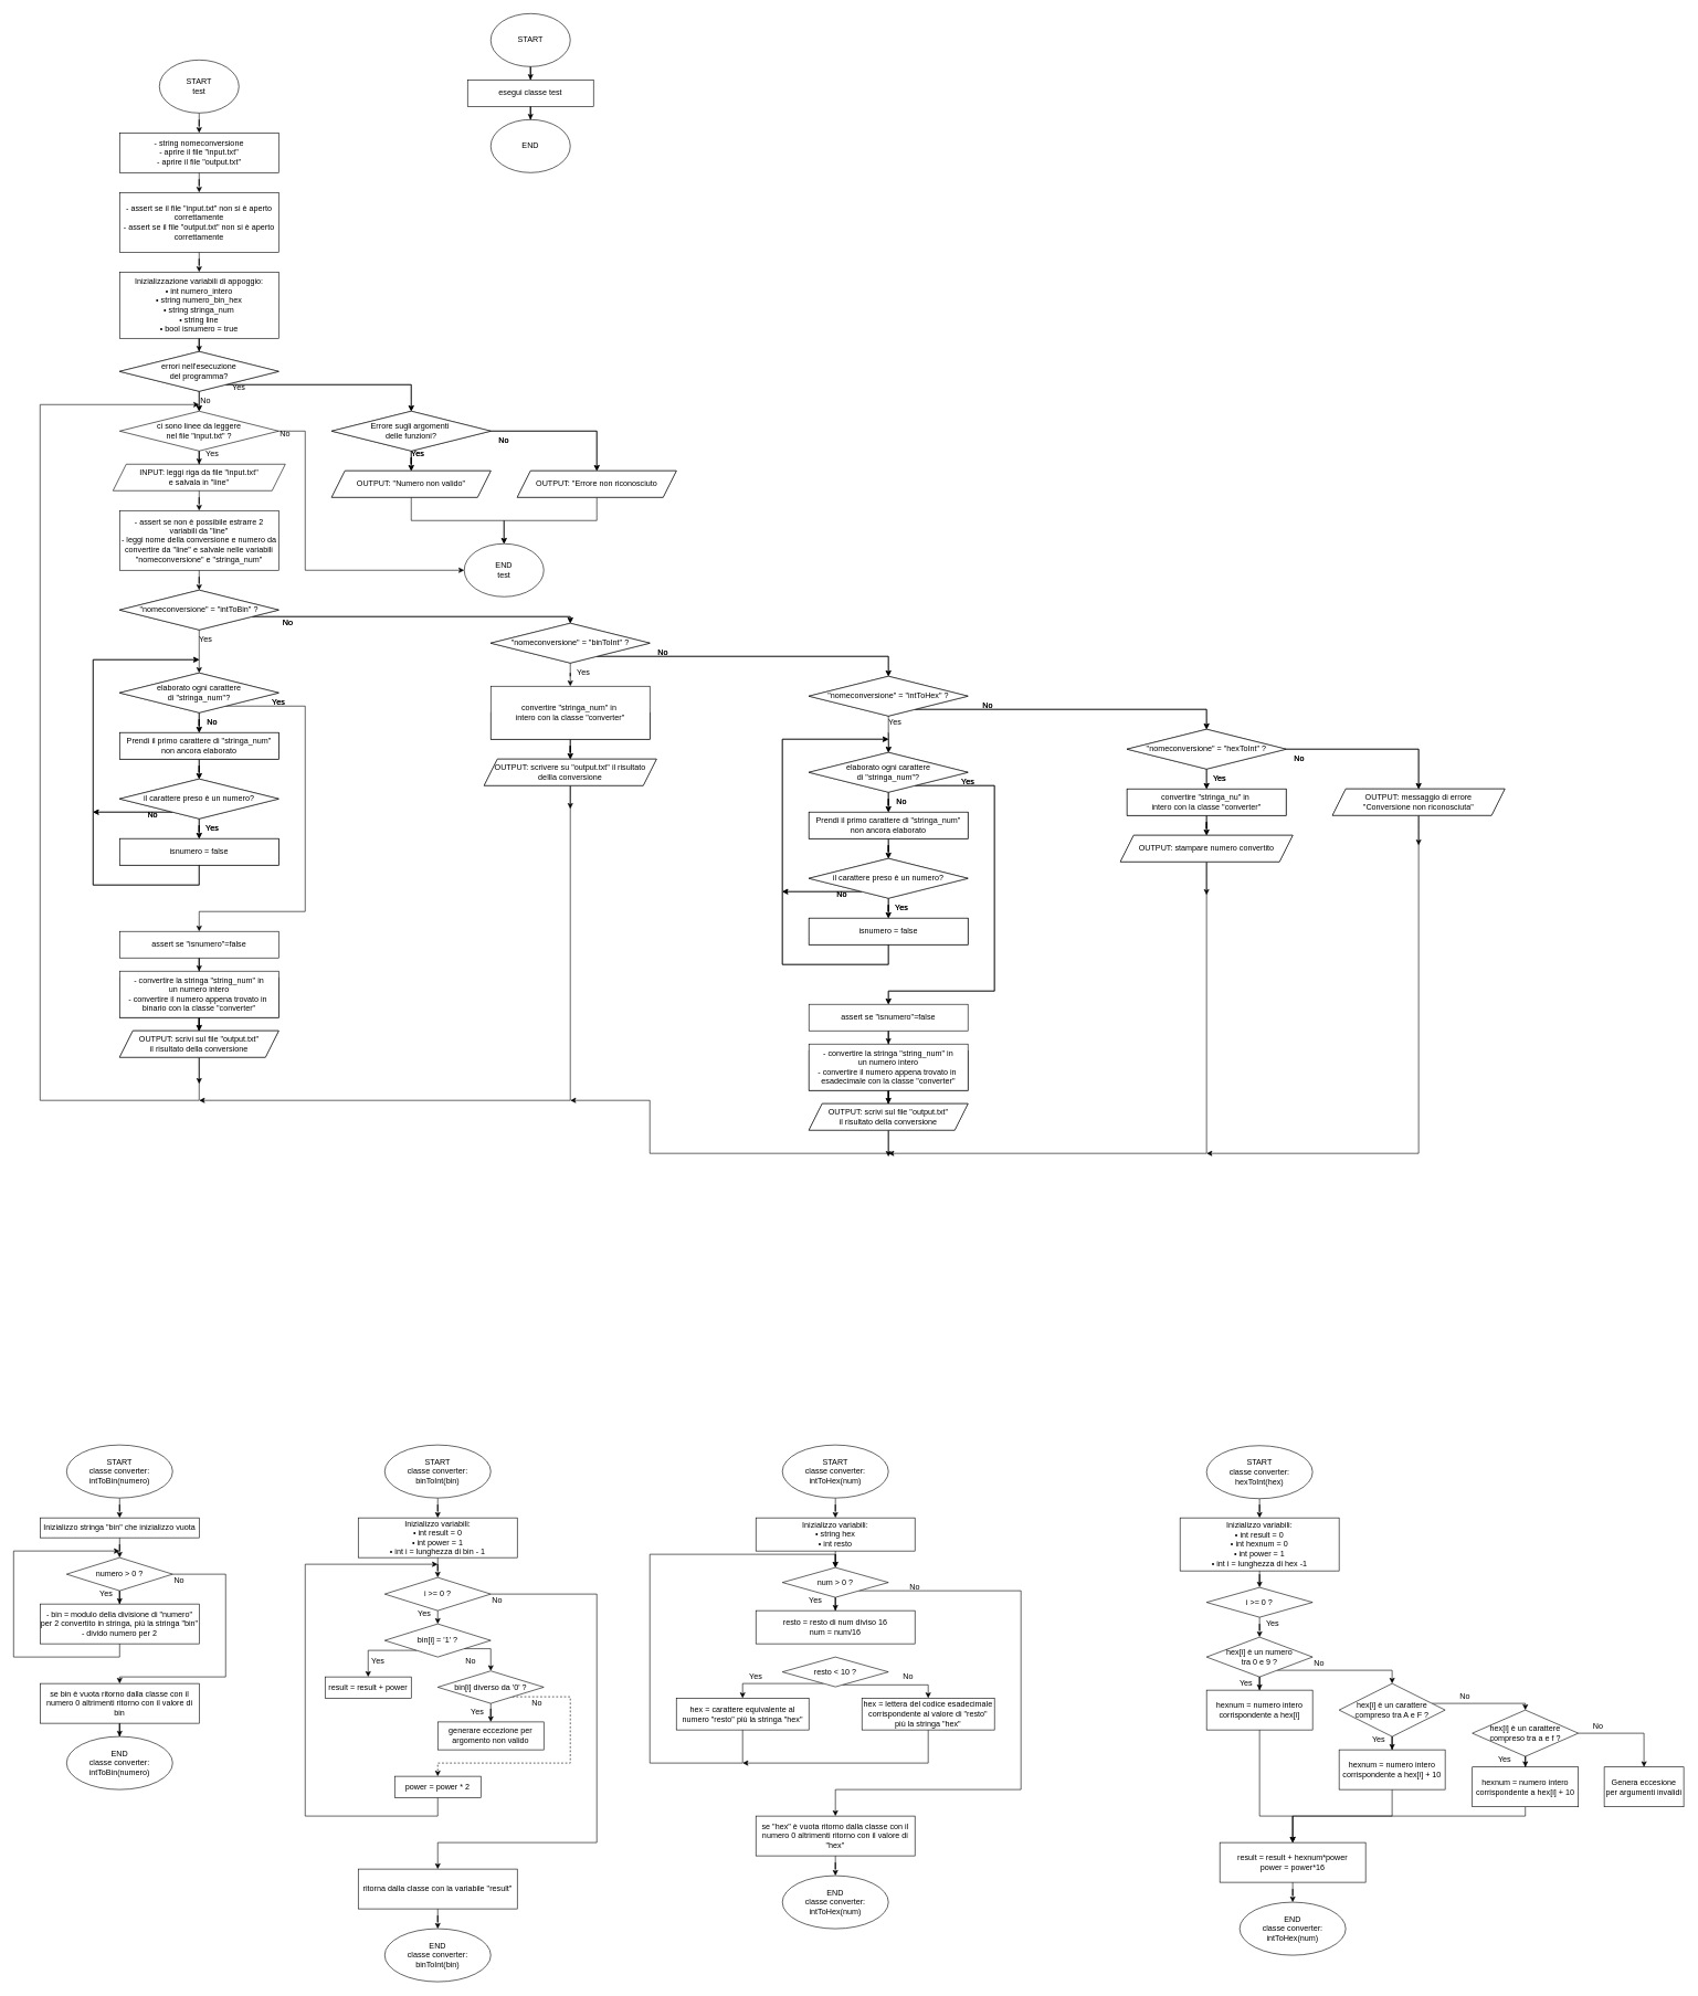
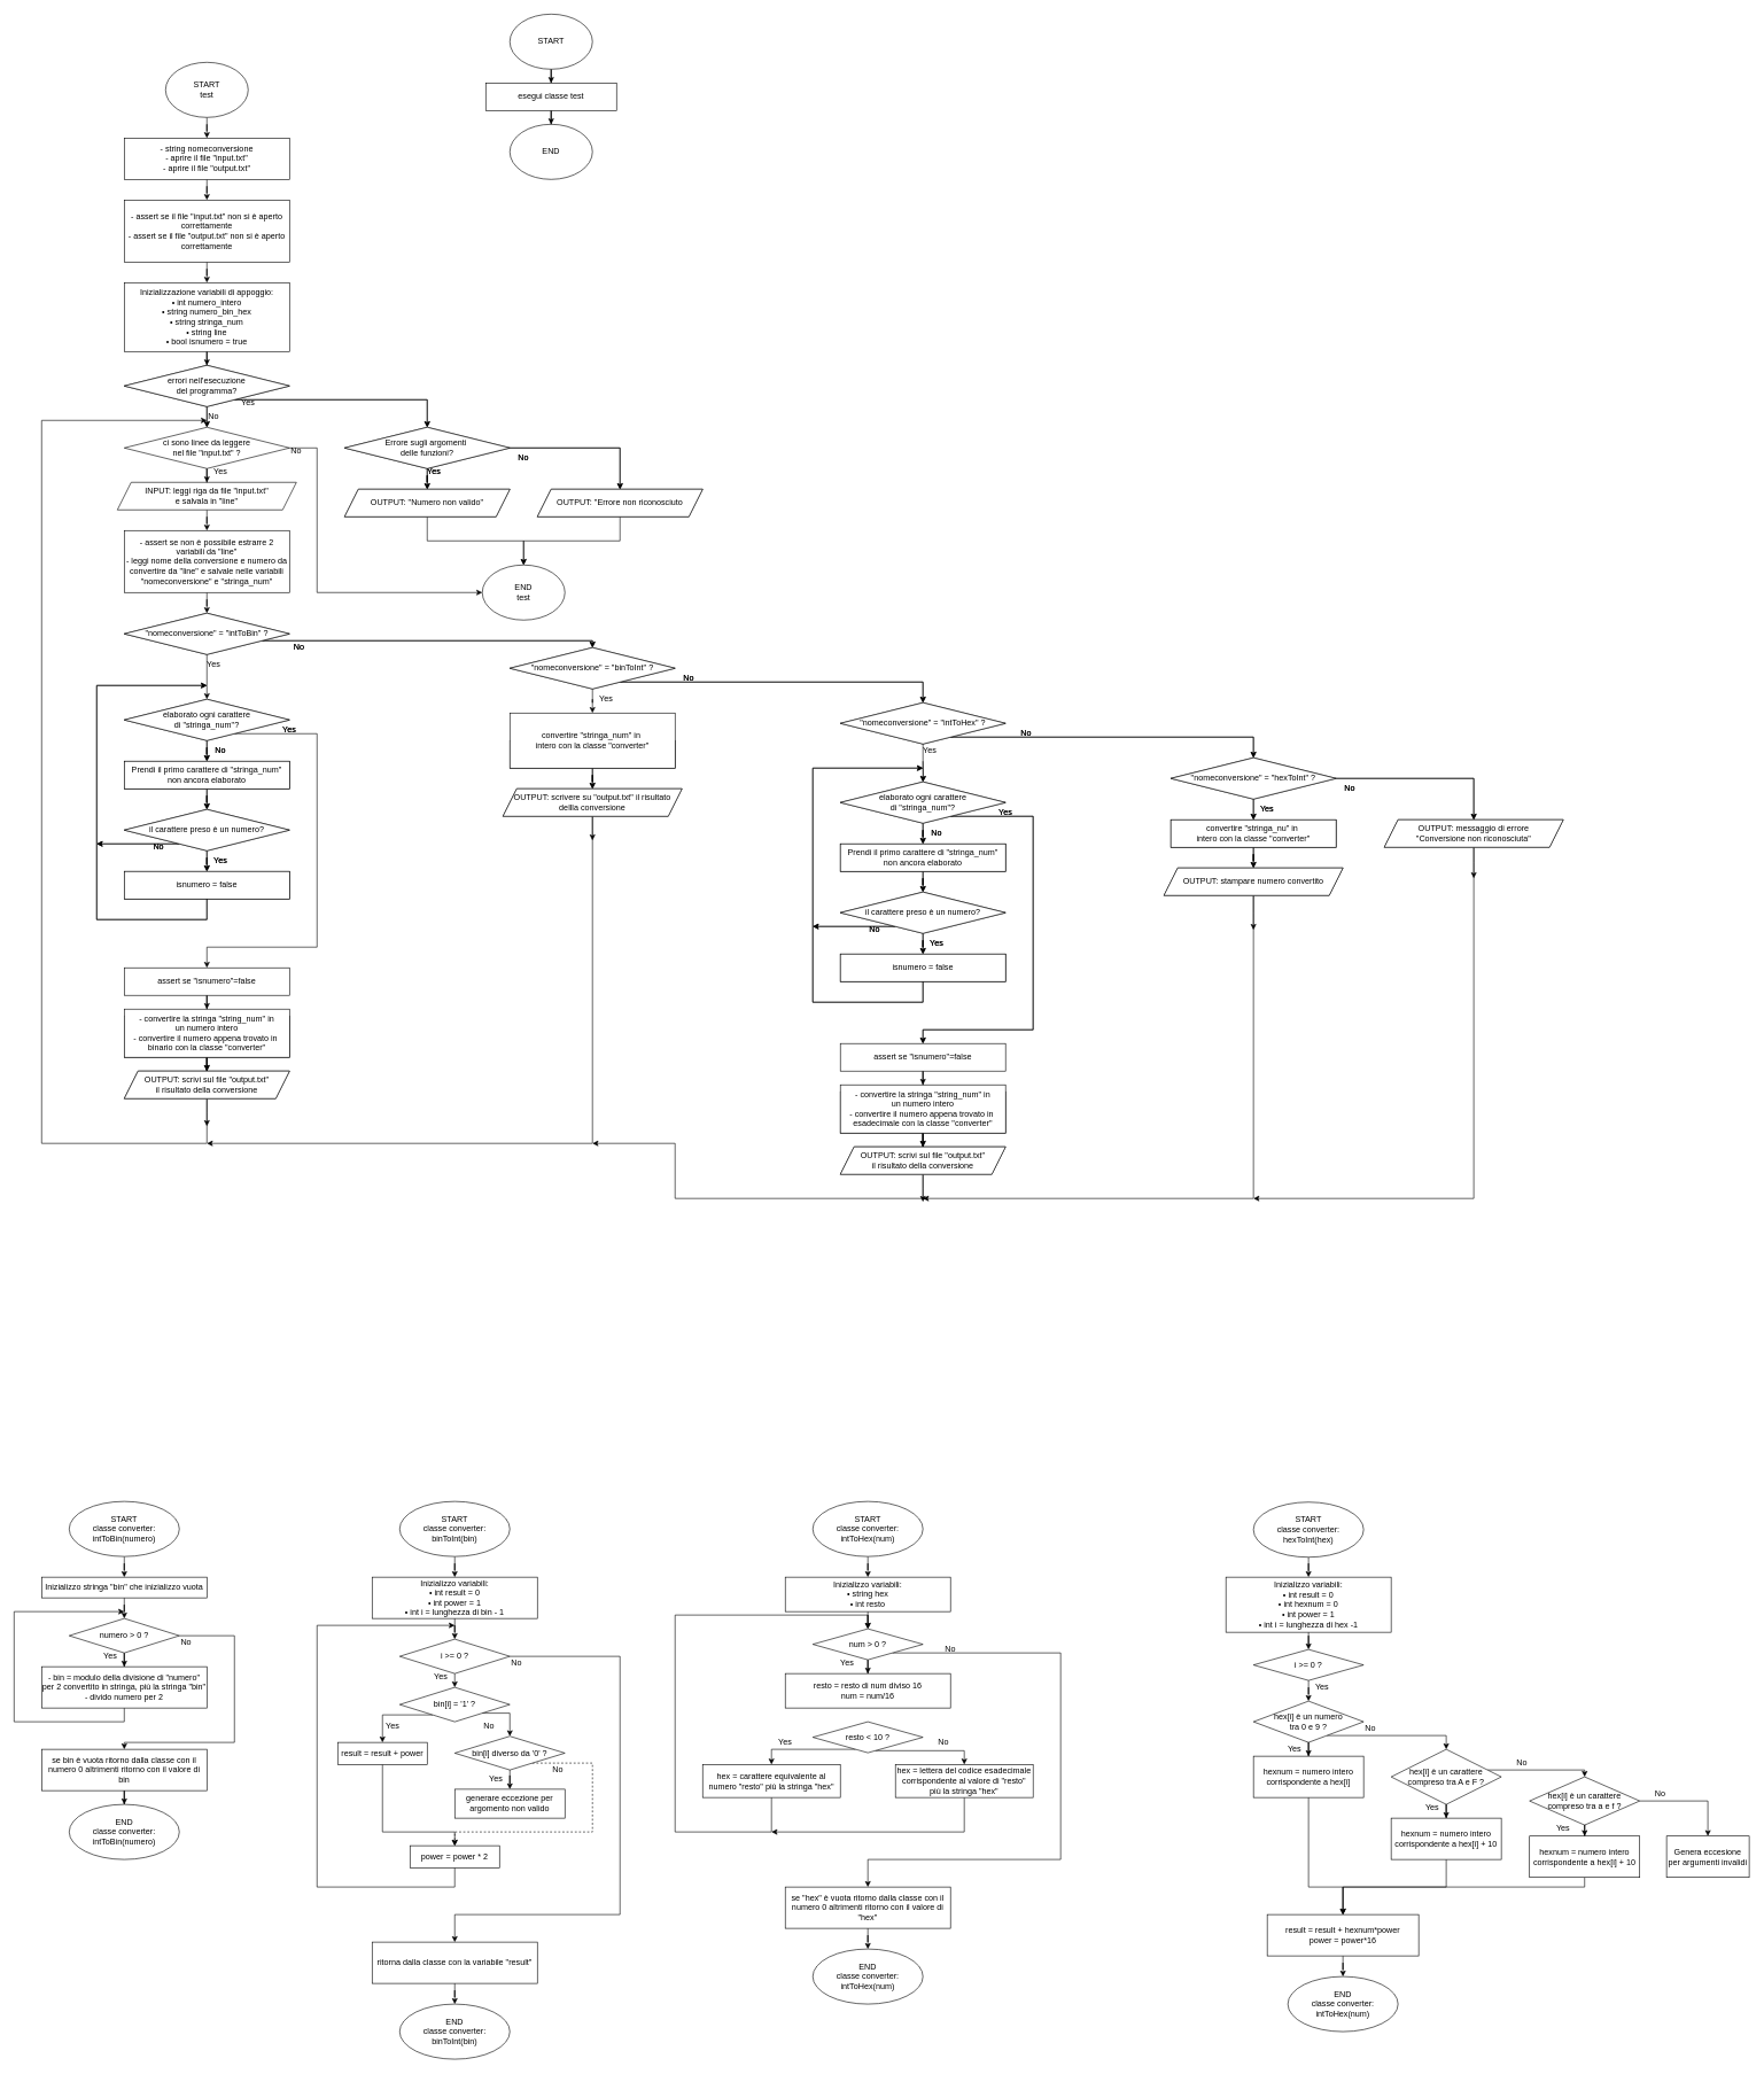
+ <mxCell id="208" style="edgeStyle=orthogonalEdgeStyle;rounded=0;orthogonalLoop=1;jettySize=auto;html=1;entryX=0.5;entryY=0;entryDx=0;entryDy=0;" edge="1" parent="1" source="209" target="218"><mxGeometry relative="1" as="geometry"><Array as="points"><mxPoint x="555" y="2660" /><mxPoint x="660" y="2660" /></Array></mxGeometry></mxCell>
